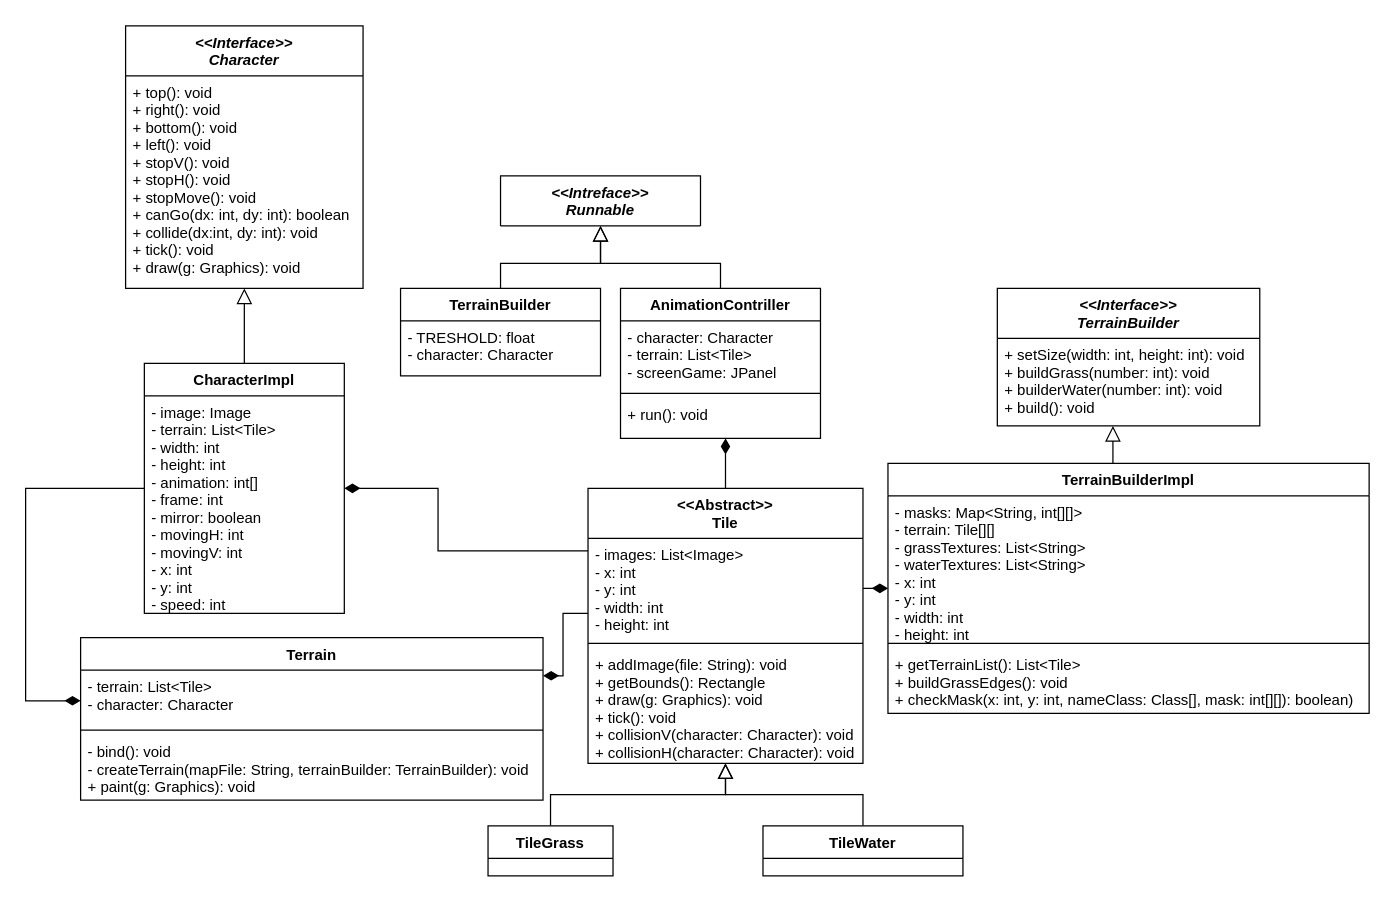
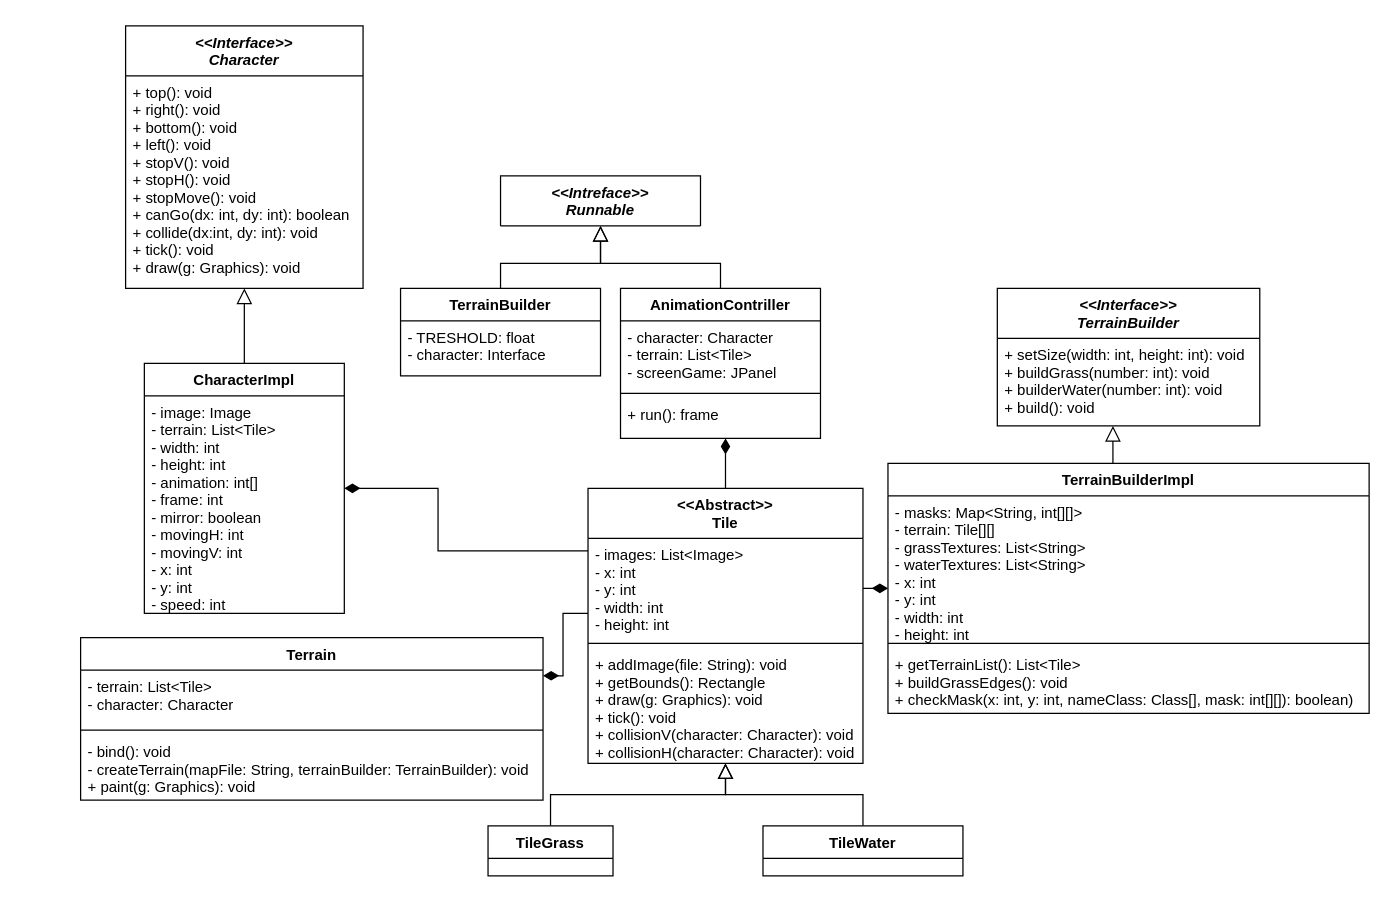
- <mxCell id="12" value="- TRESHOLD: float&#10;- character: Character" style="text;align=left;verticalAlign=top;spacingLeft=4;spacingRight=4;overflow=hidden;rotatable=0;points=[[0,0.5],[1,0.5]];portConstraint=eastwest;" parent="11" vertex="1"><mxGeometry y="26" width="160" height="44" as="geometry" /></mxCell>
+ <mxCell id="12" value="- TRESHOLD: float&#10;- character: Interface" style="text;align=left;verticalAlign=top;spacingLeft=4;spacingRight=4;overflow=hidden;rotatable=0;points=[[0,0.5],[1,0.5]];portConstraint=eastwest;" parent="11" vertex="1"><mxGeometry y="26" width="160" height="44" as="geometry" /></mxCell>
- <mxCell id="17" value="+ run(): void" style="text;strokeColor=none;fillColor=none;align=left;verticalAlign=top;spacingLeft=4;spacingRight=4;overflow=hidden;rotatable=0;points=[[0,0.5],[1,0.5]];portConstraint=eastwest;" parent="14" vertex="1"><mxGeometry y="88" width="160" height="32" as="geometry" /></mxCell>
+ <mxCell id="17" value="+ run(): frame" style="text;strokeColor=none;fillColor=none;align=left;verticalAlign=top;spacingLeft=4;spacingRight=4;overflow=hidden;rotatable=0;points=[[0,0.5],[1,0.5]];portConstraint=eastwest;" parent="14" vertex="1"><mxGeometry y="88" width="160" height="32" as="geometry" /></mxCell>
- <mxCell id="7" style="edgeStyle=orthogonalEdgeStyle;rounded=0;orthogonalLoop=1;jettySize=auto;html=1;endArrow=diamondThin;endFill=1;endSize=10;" edge="1" parent="1" source="8" target="38"><mxGeometry relative="1" as="geometry"><Array as="points"><mxPoint x="20" y="390" /><mxPoint x="20" y="560" /></Array></mxGeometry></mxCell>
